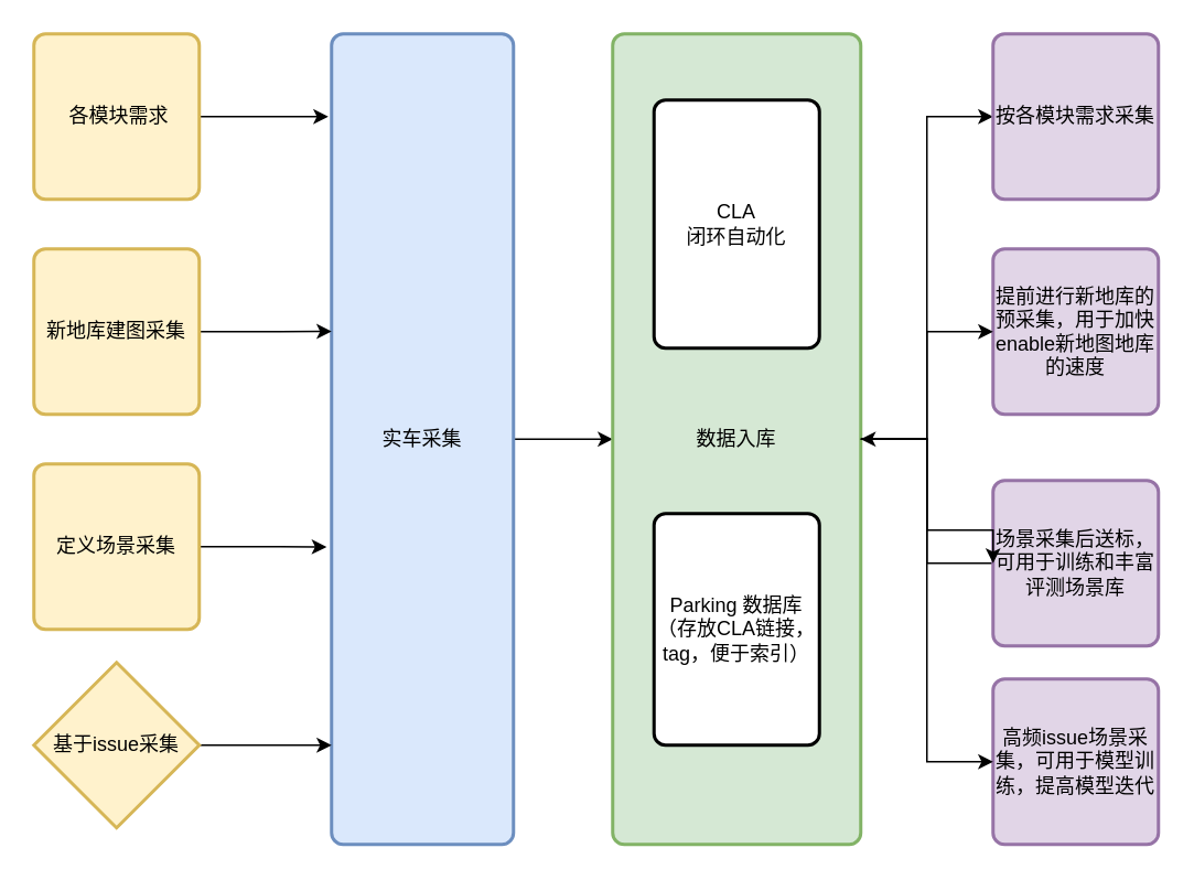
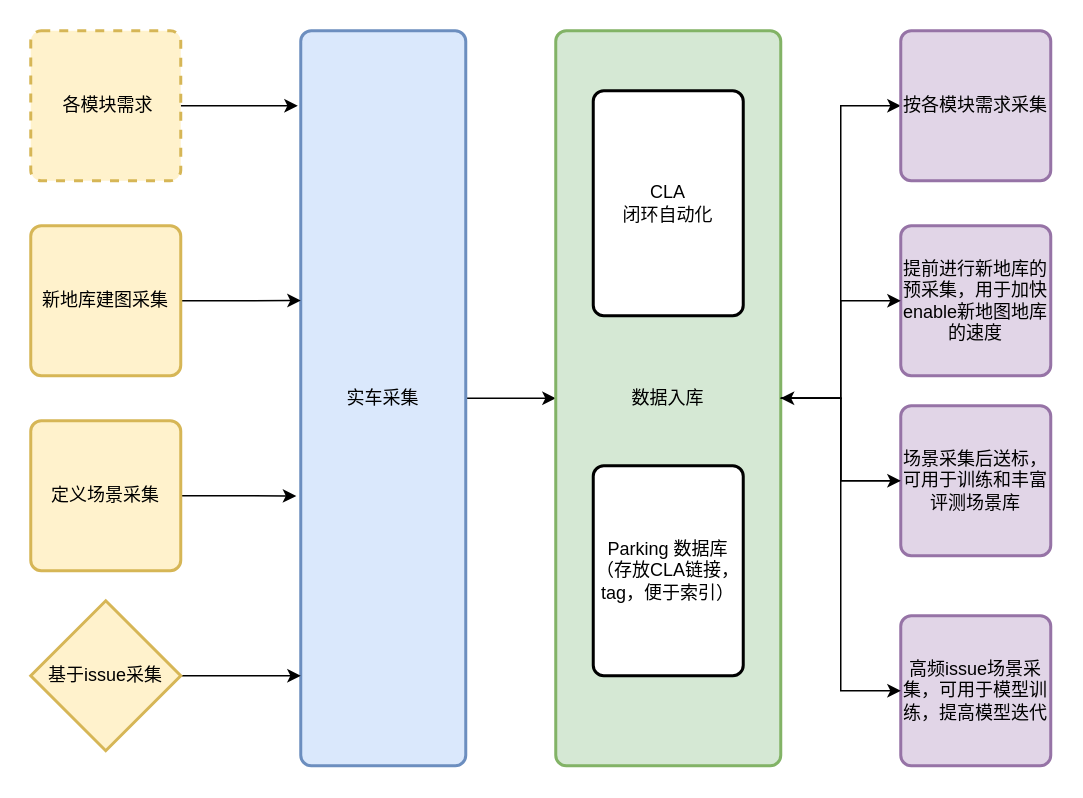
- <mxCell id="3" value="&amp;nbsp;各模块需求" style="rounded=1;whiteSpace=wrap;html=1;absoluteArcSize=1;arcSize=14;strokeWidth=2;fillColor=#fff2cc;strokeColor=#d6b656;" vertex="1" parent="1"><mxGeometry x="20" y="20" width="100" height="100" as="geometry" /></mxCell>
+ <mxCell id="3" value="&amp;nbsp;各模块需求" style="rounded=1;whiteSpace=wrap;html=1;absoluteArcSize=1;arcSize=14;strokeWidth=2;fillColor=#fff2cc;strokeColor=#d6b656;dashed=1;" vertex="1" parent="1"><mxGeometry x="20" y="20" width="100" height="100" as="geometry" /></mxCell>
- <mxCell id="18" value="场景采集后送标，可用于训练和丰富评测场景库" style="rounded=1;whiteSpace=wrap;html=1;absoluteArcSize=1;arcSize=14;strokeWidth=2;fillColor=#e1d5e7;strokeColor=#9673a6;" vertex="1" parent="1"><mxGeometry x="600" y="290" width="100" height="100" as="geometry" /></mxCell>
+ <mxCell id="18" value="场景采集后送标，可用于训练和丰富评测场景库" style="rounded=1;whiteSpace=wrap;html=1;absoluteArcSize=1;arcSize=14;strokeWidth=2;fillColor=#e1d5e7;strokeColor=#9673a6;" vertex="1" parent="1"><mxGeometry x="600" y="270" width="100" height="100" as="geometry" /></mxCell>
